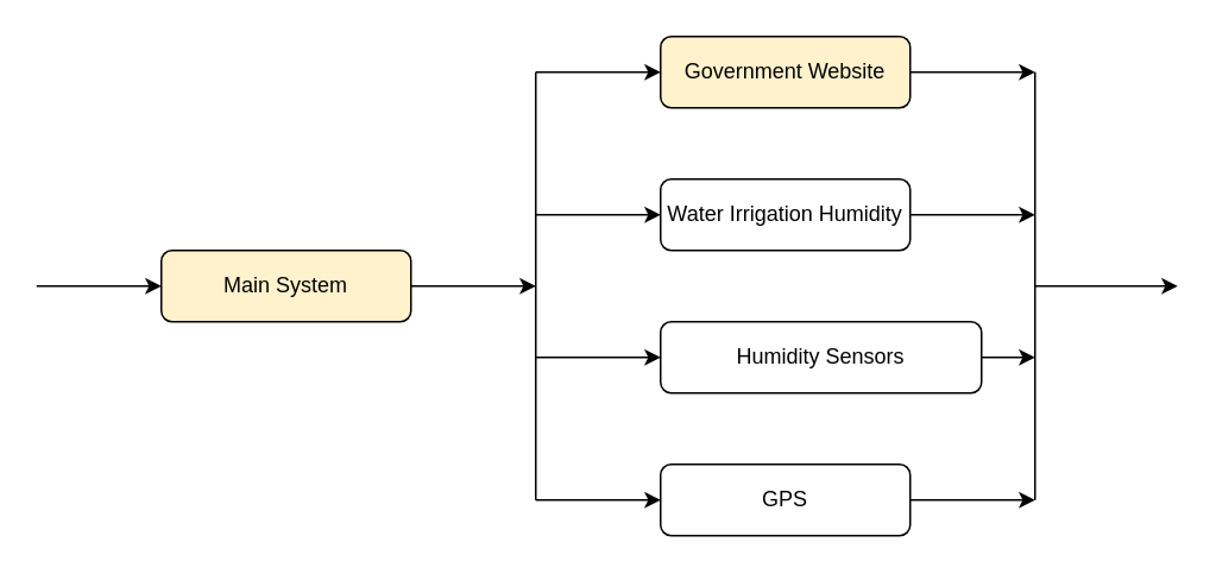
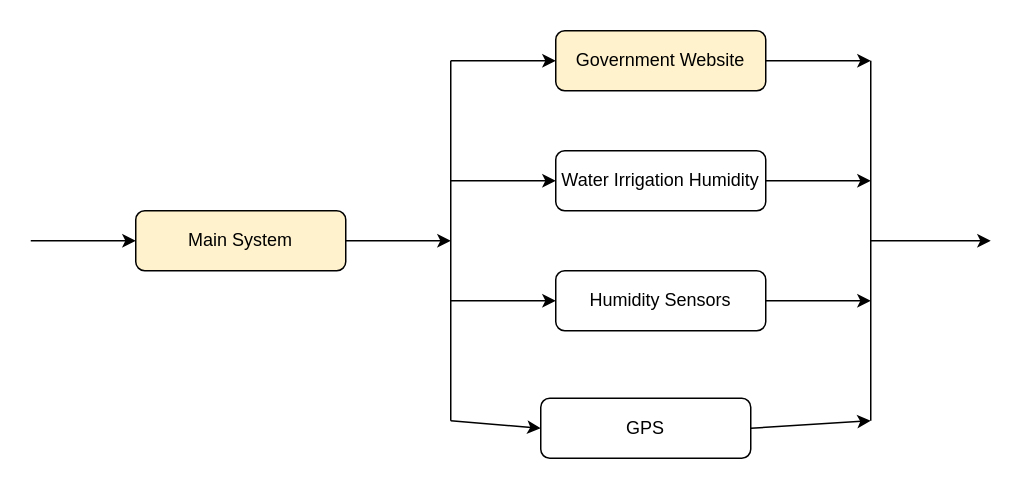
- <mxCell id="4" value="Humidity Sensors" style="rounded=1;whiteSpace=wrap;html=1;fontSize=12;glass=0;strokeWidth=1;shadow=0;" vertex="1" parent="1"><mxGeometry x="370" y="180" width="180" height="40" as="geometry" /></mxCell>
+ <mxCell id="4" value="Humidity Sensors" style="rounded=1;whiteSpace=wrap;html=1;fontSize=12;glass=0;strokeWidth=1;shadow=0;" vertex="1" parent="1"><mxGeometry x="370" y="180" width="140" height="40" as="geometry" /></mxCell>
- <mxCell id="3" value="GPS" style="rounded=1;whiteSpace=wrap;html=1;fontSize=12;glass=0;strokeWidth=1;shadow=0;" vertex="1" parent="1"><mxGeometry x="370" y="260" width="140" height="40" as="geometry" /></mxCell>
+ <mxCell id="3" value="GPS" style="rounded=1;whiteSpace=wrap;html=1;fontSize=12;glass=0;strokeWidth=1;shadow=0;" vertex="1" parent="1"><mxGeometry x="360" y="265" width="140" height="40" as="geometry" /></mxCell>
